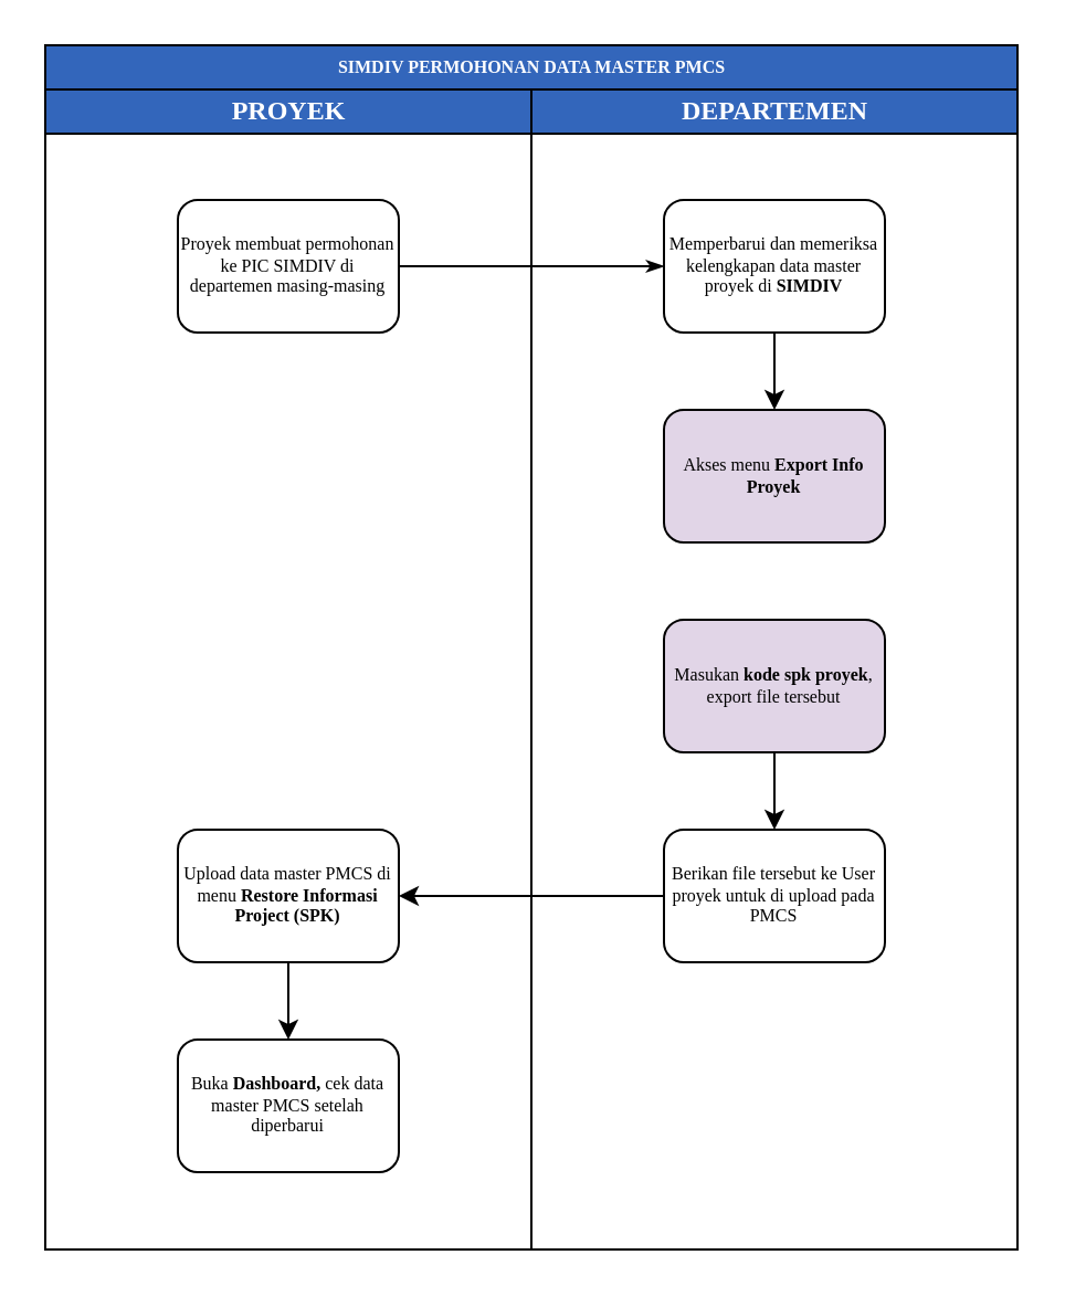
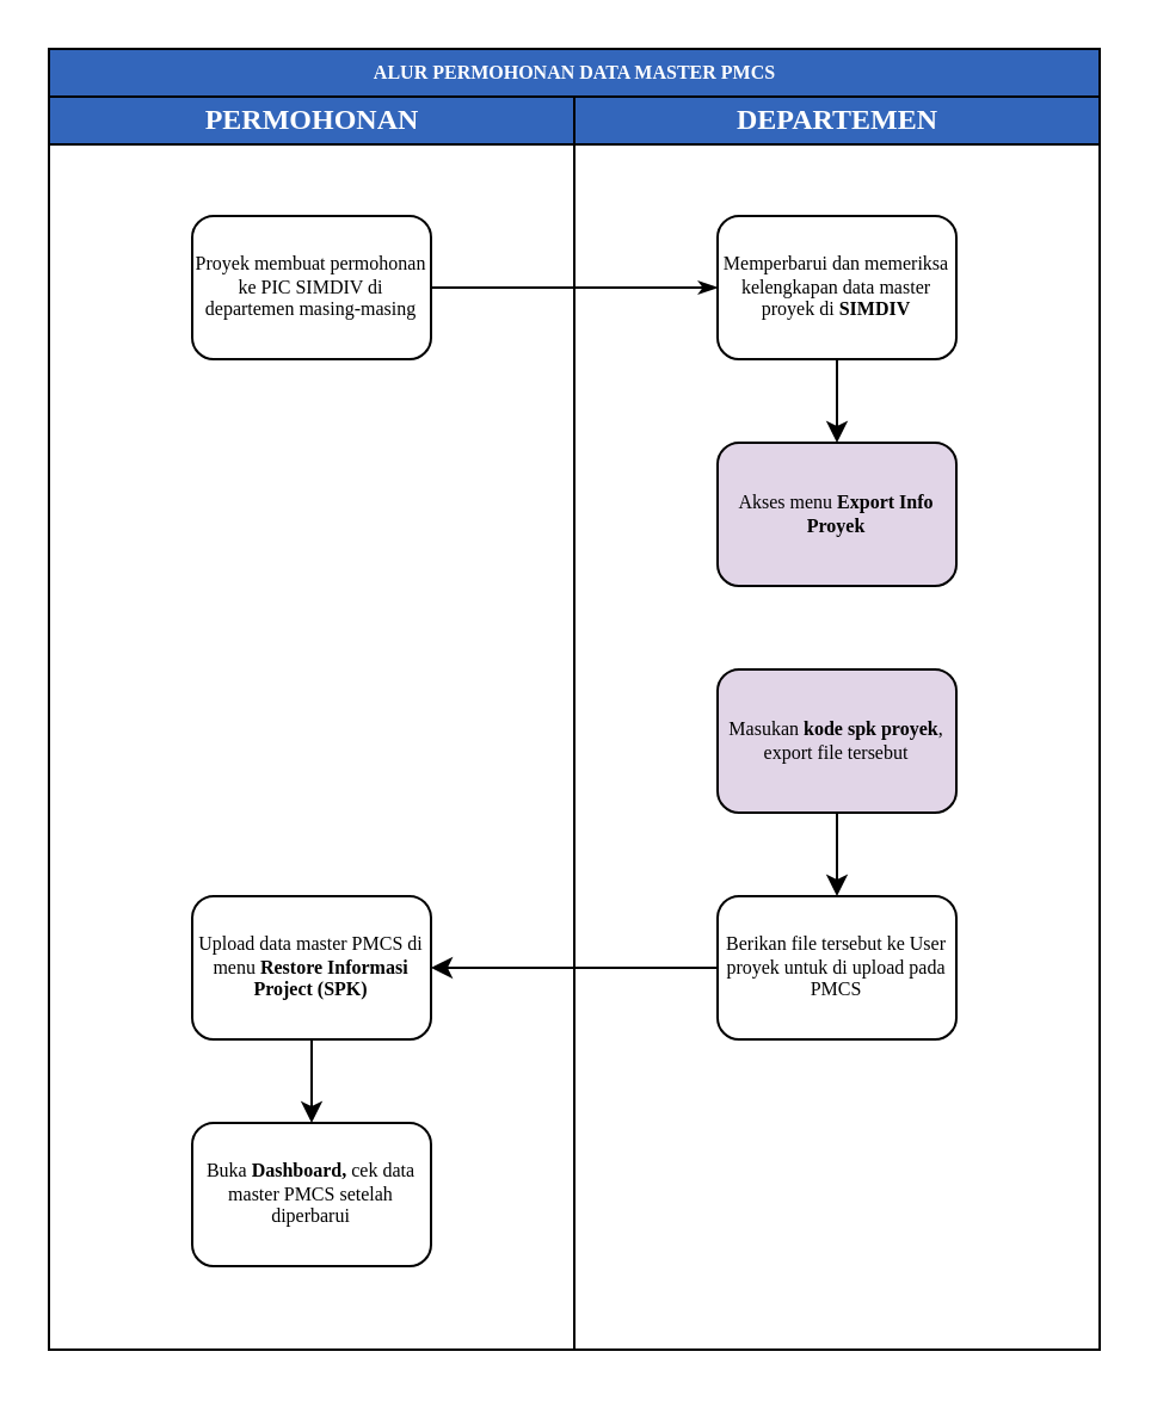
- <mxCell id="2" value="SIMDIV PERMOHONAN DATA MASTER PMCS" style="swimlane;html=1;childLayout=stackLayout;startSize=20;rounded=0;shadow=0;labelBackgroundColor=none;strokeWidth=1;fontFamily=Verdana;fontSize=8;align=center;fillColor=#3366BB;fontColor=#FFFFFF;" parent="1" vertex="1"><mxGeometry x="20" y="20" width="440" height="545" as="geometry" /></mxCell>
+ <mxCell id="2" value="ALUR PERMOHONAN DATA MASTER PMCS" style="swimlane;html=1;childLayout=stackLayout;startSize=20;rounded=0;shadow=0;labelBackgroundColor=none;strokeWidth=1;fontFamily=Verdana;fontSize=8;align=center;fillColor=#3366BB;fontColor=#FFFFFF;" parent="1" vertex="1"><mxGeometry x="20" y="20" width="440" height="545" as="geometry" /></mxCell>
- <mxCell id="11" value="PROYEK" style="swimlane;html=1;startSize=20;fillColor=#3366BB;fontColor=#FFFFFF;fontFamily=Verdana;" parent="2" vertex="1"><mxGeometry y="20" width="220" height="525" as="geometry" /></mxCell>
+ <mxCell id="11" value="PERMOHONAN" style="swimlane;html=1;startSize=20;fillColor=#3366BB;fontColor=#FFFFFF;fontFamily=Verdana;" parent="2" vertex="1"><mxGeometry y="20" width="220" height="525" as="geometry" /></mxCell>
